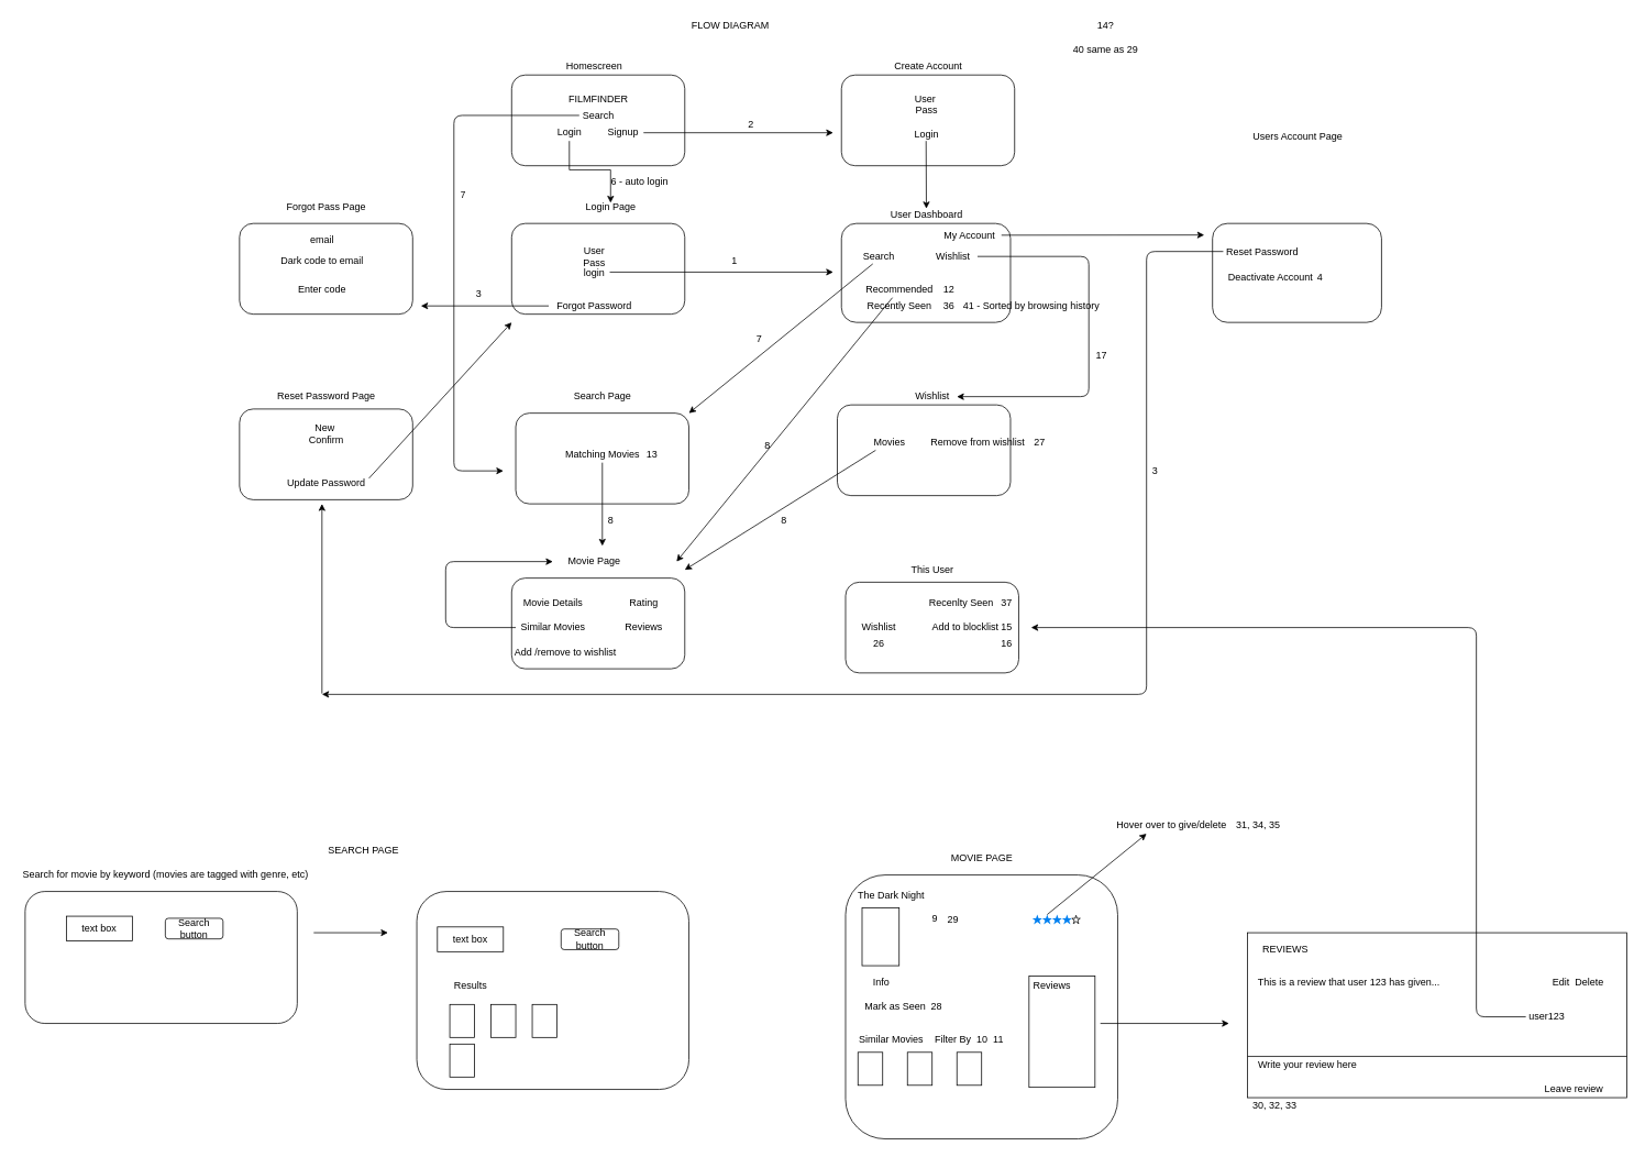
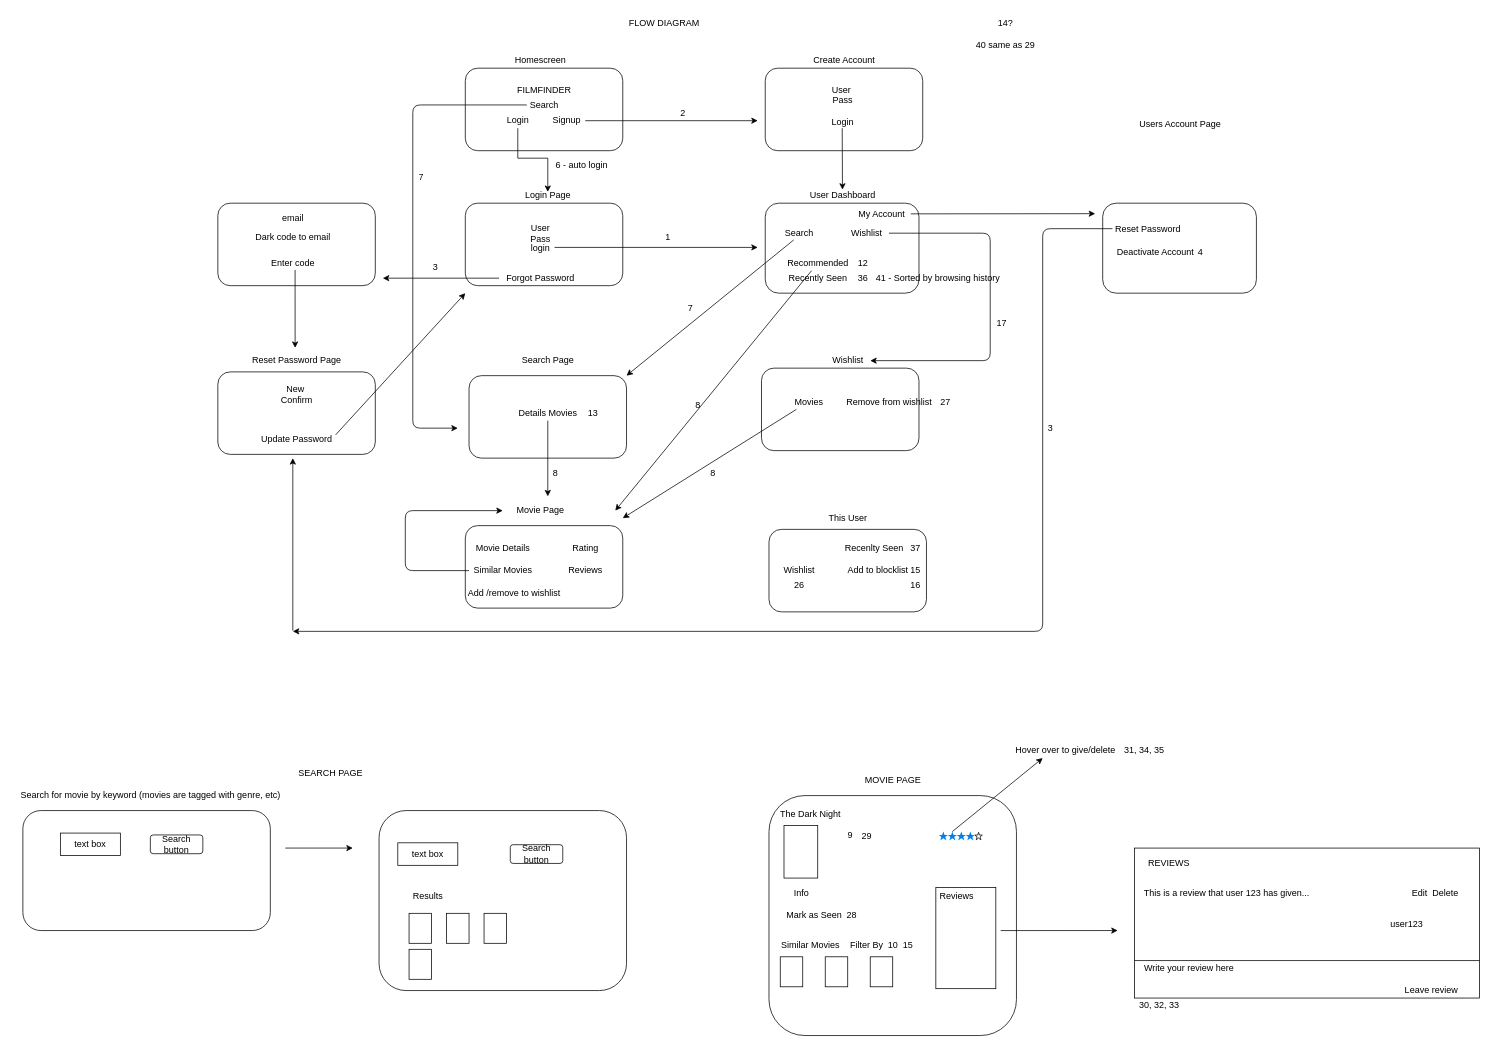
- <mxCell id="26" value="Forgot Pass Page" style="text;html=1;align=center;verticalAlign=middle;resizable=0;points=[];autosize=1;" parent="1" vertex="1"><mxGeometry x="340" y="240" width="110" height="20" as="geometry" /></mxCell>
- <mxCell id="22" value="Login Page" style="text;html=1;align=center;verticalAlign=middle;resizable=0;points=[];autosize=1;" parent="1" vertex="1"><mxGeometry x="700" y="240" width="80" height="20" as="geometry" /></mxCell>
+ <mxCell id="22" value="Login Page" style="text;html=1;align=center;verticalAlign=middle;resizable=0;points=[];autosize=1;" parent="1" vertex="1"><mxGeometry x="690" y="250" width="80" height="20" as="geometry" /></mxCell>
+ <mxCell id="75" value="" style="endArrow=classic;html=1;exitX=0.543;exitY=0.95;exitDx=0;exitDy=0;exitPerimeter=0;entryX=0.485;entryY=-0.35;entryDx=0;entryDy=0;entryPerimeter=0;" parent="1" source="65" target="67" edge="1"><mxGeometry width="50" height="50" relative="1" as="geometry"><mxPoint x="170" y="410" as="sourcePoint" /><mxPoint x="220" y="360" as="targetPoint" /></mxGeometry></mxCell>
- <mxCell id="34" value="Matching Movies" style="text;html=1;align=center;verticalAlign=middle;resizable=0;points=[];autosize=1;" parent="1" vertex="1"><mxGeometry x="675" y="540" width="110" height="20" as="geometry" /></mxCell>
+ <mxCell id="34" value="Details Movies" style="text;html=1;align=center;verticalAlign=middle;resizable=0;points=[];autosize=1;" parent="1" vertex="1"><mxGeometry x="675" y="540" width="110" height="20" as="geometry" /></mxCell>
- <mxCell id="132" value="" style="edgeStyle=elbowEdgeStyle;elbow=horizontal;endArrow=classic;html=1;exitX=0.083;exitY=0.5;exitDx=0;exitDy=0;exitPerimeter=0;entryX=1.5;entryY=0.5;entryDx=0;entryDy=0;entryPerimeter=0;" edge="1" parent="1" source="120" target="109"><mxGeometry width="50" height="50" relative="1" as="geometry"><mxPoint x="1580" y="920" as="sourcePoint" /><mxPoint x="1630" y="870" as="targetPoint" /><Array as="points"><mxPoint x="1790" y="1050" /></Array></mxGeometry></mxCell>
- <mxCell id="118" value="10&amp;nbsp; 11" style="text;html=1;align=center;verticalAlign=middle;resizable=0;points=[];autosize=1;" vertex="1" parent="1"><mxGeometry x="1175" y="1250" width="50" height="20" as="geometry" /></mxCell>
+ <mxCell id="118" value="10&amp;nbsp; 15" style="text;html=1;align=center;verticalAlign=middle;resizable=0;points=[];autosize=1;" vertex="1" parent="1"><mxGeometry x="1175" y="1250" width="50" height="20" as="geometry" /></mxCell>
